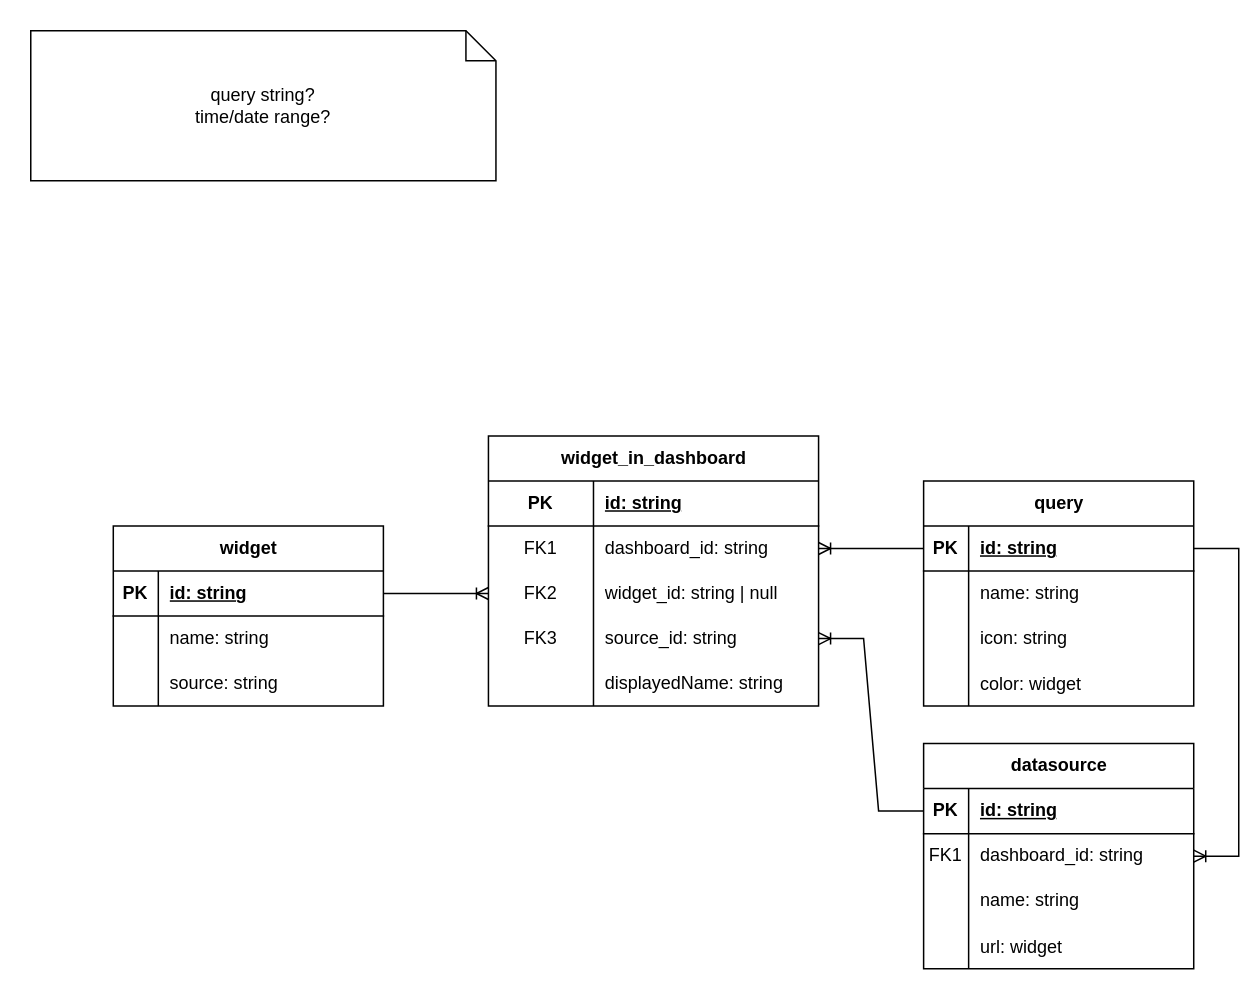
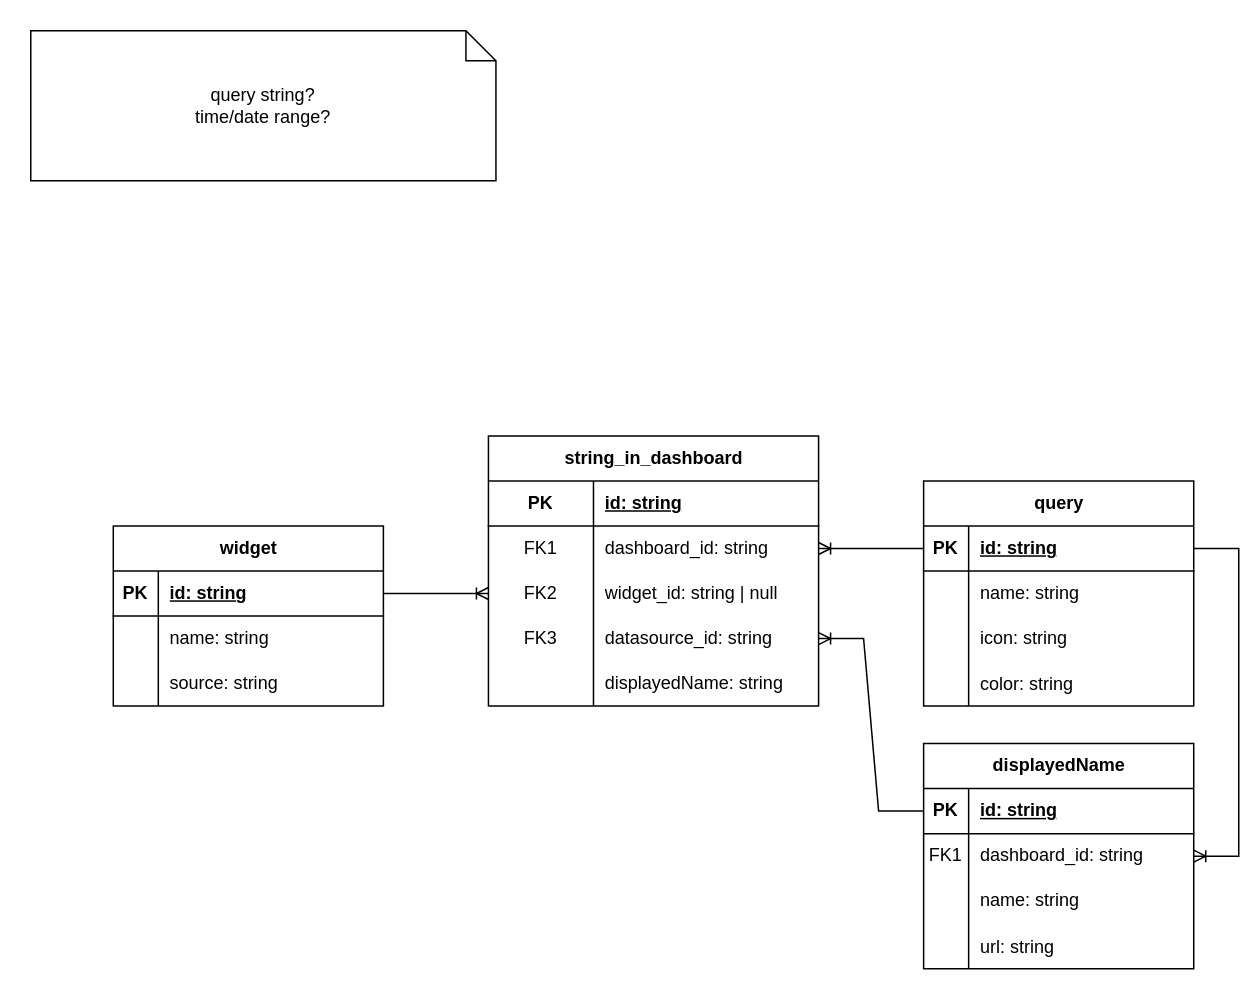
- <mxCell id="25" value="widget_in_dashboard" style="shape=table;startSize=30;container=1;collapsible=1;childLayout=tableLayout;fixedRows=1;rowLines=0;fontStyle=1;align=center;resizeLast=1;html=1;swimlaneLine=1;" parent="1" vertex="1"><mxGeometry x="325" y="290" width="220" height="180" as="geometry" /></mxCell>
+ <mxCell id="25" value="string_in_dashboard" style="shape=table;startSize=30;container=1;collapsible=1;childLayout=tableLayout;fixedRows=1;rowLines=0;fontStyle=1;align=center;resizeLast=1;html=1;swimlaneLine=1;" parent="1" vertex="1"><mxGeometry x="325" y="290" width="220" height="180" as="geometry" /></mxCell>
- <mxCell id="37" value="source_id: string" style="shape=partialRectangle;connectable=0;fillColor=none;top=0;left=0;bottom=0;right=0;align=left;spacingLeft=6;fontStyle=0;overflow=hidden;whiteSpace=wrap;html=1;" vertex="1" parent="35"><mxGeometry x="70" width="150" height="30" as="geometry"><mxRectangle width="150" height="30" as="alternateBounds" /></mxGeometry></mxCell>
+ <mxCell id="37" value="datasource_id: string" style="shape=partialRectangle;connectable=0;fillColor=none;top=0;left=0;bottom=0;right=0;align=left;spacingLeft=6;fontStyle=0;overflow=hidden;whiteSpace=wrap;html=1;" vertex="1" parent="35"><mxGeometry x="70" width="150" height="30" as="geometry"><mxRectangle width="150" height="30" as="alternateBounds" /></mxGeometry></mxCell>
- <mxCell id="24" value="color: widget" style="shape=partialRectangle;connectable=0;fillColor=none;top=0;left=0;bottom=0;right=0;align=left;spacingLeft=6;overflow=hidden;" parent="22" vertex="1"><mxGeometry x="30" width="150" height="30" as="geometry"><mxRectangle width="150" height="30" as="alternateBounds" /></mxGeometry></mxCell>
+ <mxCell id="24" value="color: string" style="shape=partialRectangle;connectable=0;fillColor=none;top=0;left=0;bottom=0;right=0;align=left;spacingLeft=6;overflow=hidden;" parent="22" vertex="1"><mxGeometry x="30" width="150" height="30" as="geometry"><mxRectangle width="150" height="30" as="alternateBounds" /></mxGeometry></mxCell>
- <mxCell id="45" value="datasource" style="shape=table;startSize=30;container=1;collapsible=1;childLayout=tableLayout;fixedRows=1;rowLines=0;fontStyle=1;align=center;resizeLast=1;html=1;swimlaneLine=1;" vertex="1" parent="1"><mxGeometry x="615" y="495" width="180" height="150" as="geometry" /></mxCell>
+ <mxCell id="45" value="displayedName" style="shape=table;startSize=30;container=1;collapsible=1;childLayout=tableLayout;fixedRows=1;rowLines=0;fontStyle=1;align=center;resizeLast=1;html=1;swimlaneLine=1;" vertex="1" parent="1"><mxGeometry x="615" y="495" width="180" height="150" as="geometry" /></mxCell>
- <mxCell id="57" value="url: widget" style="shape=partialRectangle;connectable=0;fillColor=none;top=0;left=0;bottom=0;right=0;align=left;spacingLeft=6;overflow=hidden;" vertex="1" parent="55"><mxGeometry x="30" width="150" height="30" as="geometry"><mxRectangle width="150" height="30" as="alternateBounds" /></mxGeometry></mxCell>
+ <mxCell id="57" value="url: string" style="shape=partialRectangle;connectable=0;fillColor=none;top=0;left=0;bottom=0;right=0;align=left;spacingLeft=6;overflow=hidden;" vertex="1" parent="55"><mxGeometry x="30" width="150" height="30" as="geometry"><mxRectangle width="150" height="30" as="alternateBounds" /></mxGeometry></mxCell>
